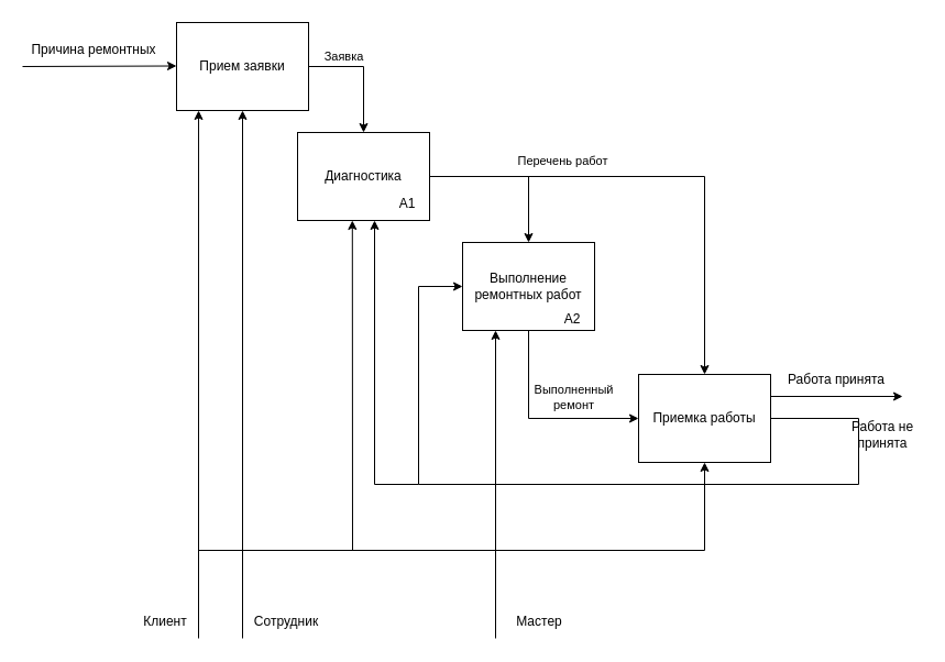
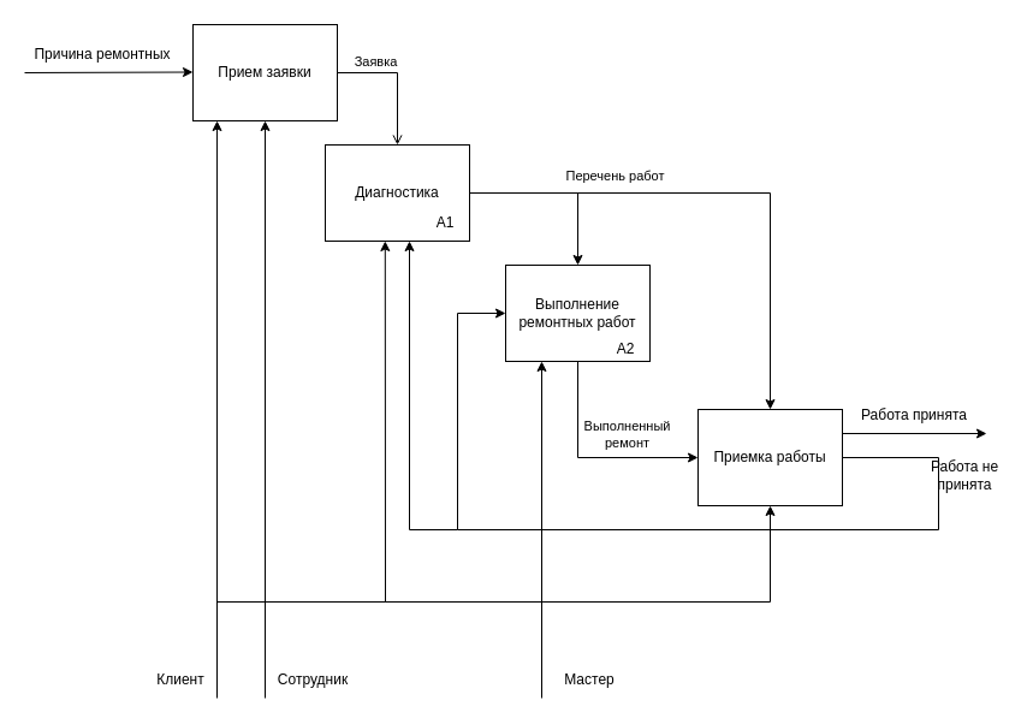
- <mxCell id="2" style="edgeStyle=orthogonalEdgeStyle;rounded=0;orthogonalLoop=1;jettySize=auto;html=1;exitX=1;exitY=0.5;exitDx=0;exitDy=0;entryX=0.5;entryY=0;entryDx=0;entryDy=0;" parent="1" source="4" target="7" edge="1"><mxGeometry relative="1" as="geometry" /></mxCell>
+ <mxCell id="2" style="edgeStyle=orthogonalEdgeStyle;rounded=0;orthogonalLoop=1;jettySize=auto;html=1;exitX=1;exitY=0.5;exitDx=0;exitDy=0;entryX=0.5;entryY=0;entryDx=0;entryDy=0;endArrow=open;" parent="1" source="4" target="7" edge="1"><mxGeometry relative="1" as="geometry" /></mxCell>
